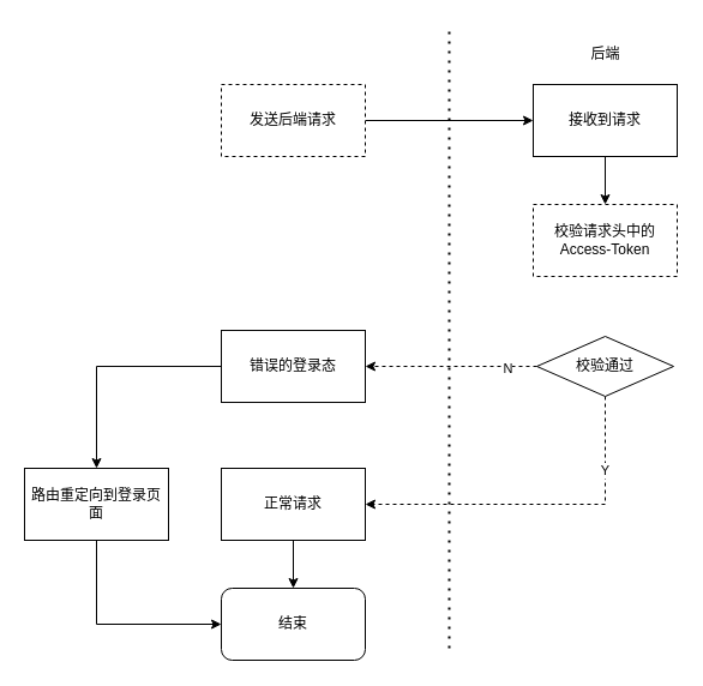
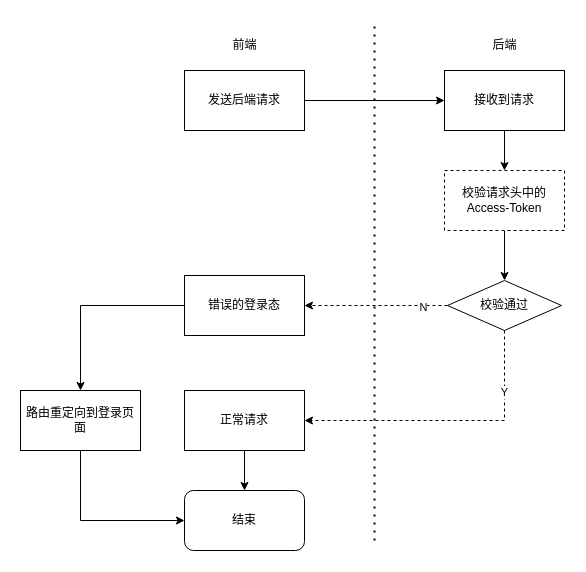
+ <mxCell id="19" value="前端" style="text;html=1;align=center;verticalAlign=middle;resizable=0;points=[];autosize=1;strokeColor=none;fillColor=none;" vertex="1" parent="1"><mxGeometry x="219" y="30" width="50" height="30" as="geometry" /></mxCell>
- <mxCell id="3" value="发送后端请求" style="rounded=0;whiteSpace=wrap;html=1;dashed=1;" vertex="1" parent="1"><mxGeometry x="184" y="70" width="120" height="60" as="geometry" /></mxCell>
+ <mxCell id="3" value="发送后端请求" style="rounded=0;whiteSpace=wrap;html=1;" vertex="1" parent="1"><mxGeometry x="184" y="70" width="120" height="60" as="geometry" /></mxCell>
+ <mxCell id="11" style="edgeStyle=orthogonalEdgeStyle;rounded=0;orthogonalLoop=1;jettySize=auto;html=1;exitX=0.5;exitY=1;exitDx=0;exitDy=0;entryX=0.5;entryY=0;entryDx=0;entryDy=0;" edge="1" parent="1" source="12" target="10"><mxGeometry relative="1" as="geometry" /></mxCell>
